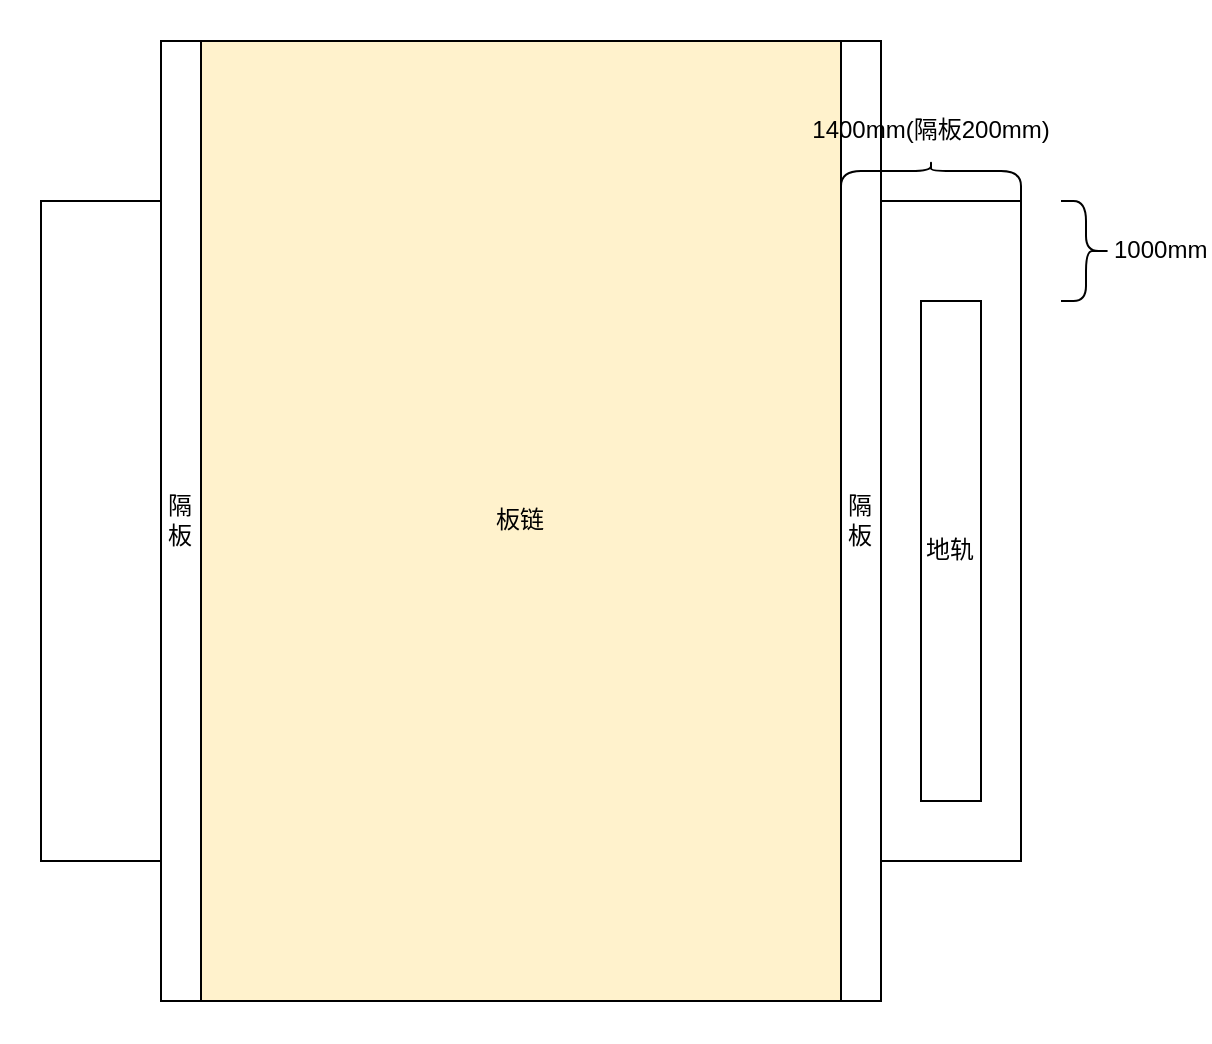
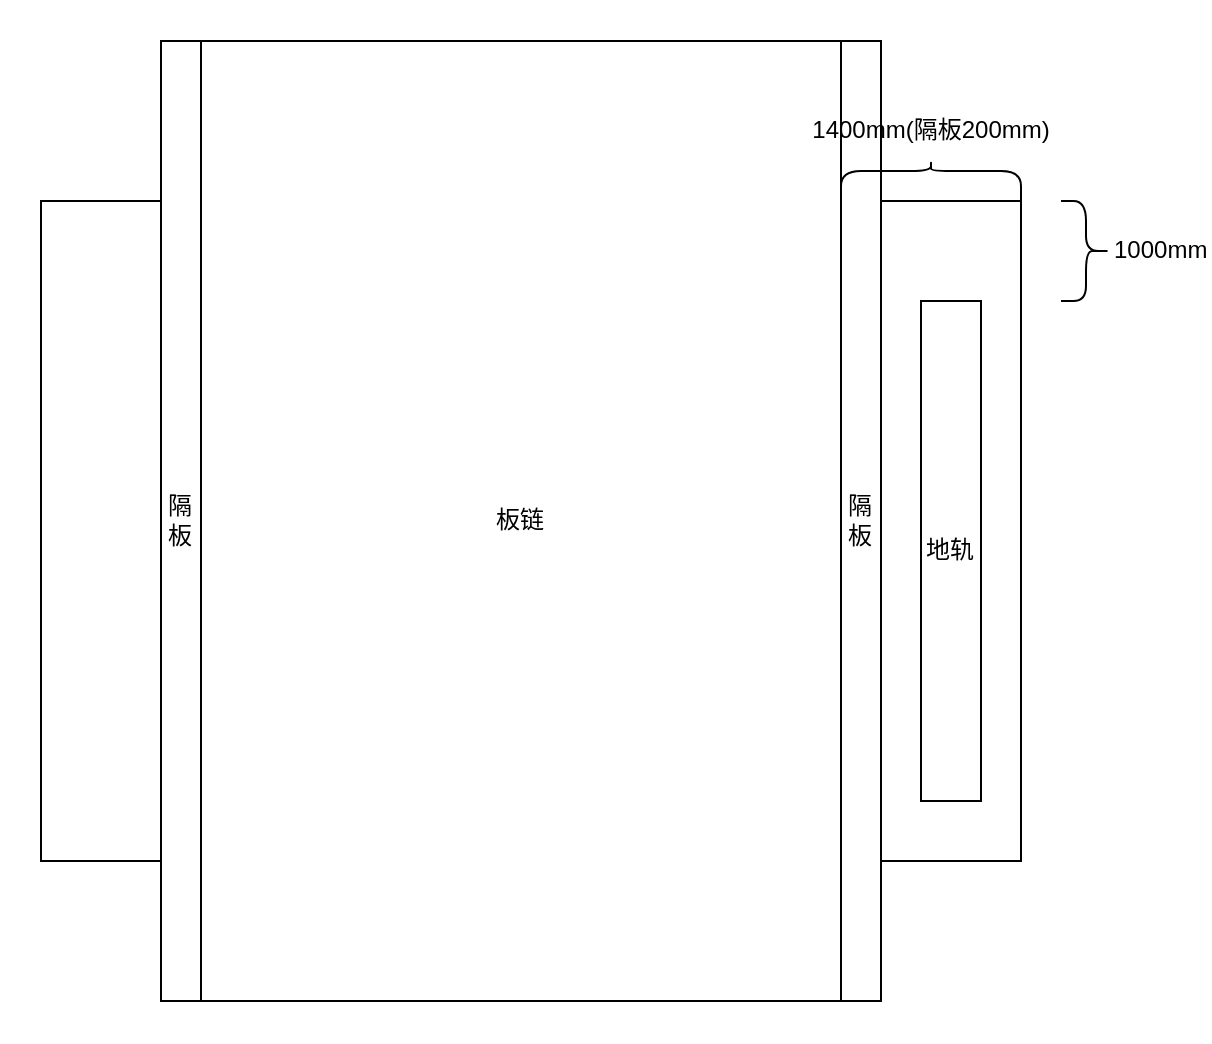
- <mxCell id="4" value="板链" style="rounded=0;whiteSpace=wrap;html=1;fillColor=#fff2cc;" vertex="1" parent="1"><mxGeometry x="100" y="20" width="320" height="480" as="geometry" /></mxCell>
+ <mxCell id="4" value="板链" style="rounded=0;whiteSpace=wrap;html=1;" vertex="1" parent="1"><mxGeometry x="100" y="20" width="320" height="480" as="geometry" /></mxCell>
